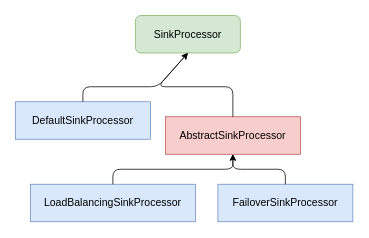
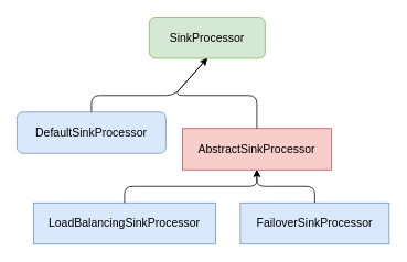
- <mxCell id="4" value="DefaultSinkProcessor" style="rounded=0;whiteSpace=wrap;html=1;fontSize=14;fillColor=#dae8fc;strokeColor=#6c8ebf;" vertex="1" parent="1"><mxGeometry x="20" y="135" width="180" height="50" as="geometry" /></mxCell>
+ <mxCell id="4" value="DefaultSinkProcessor" style="whiteSpace=wrap;html=1;fontSize=14;fillColor=#dae8fc;strokeColor=#6c8ebf;rounded=1;" vertex="1" parent="1"><mxGeometry x="20" y="135" width="180" height="50" as="geometry" /></mxCell>
